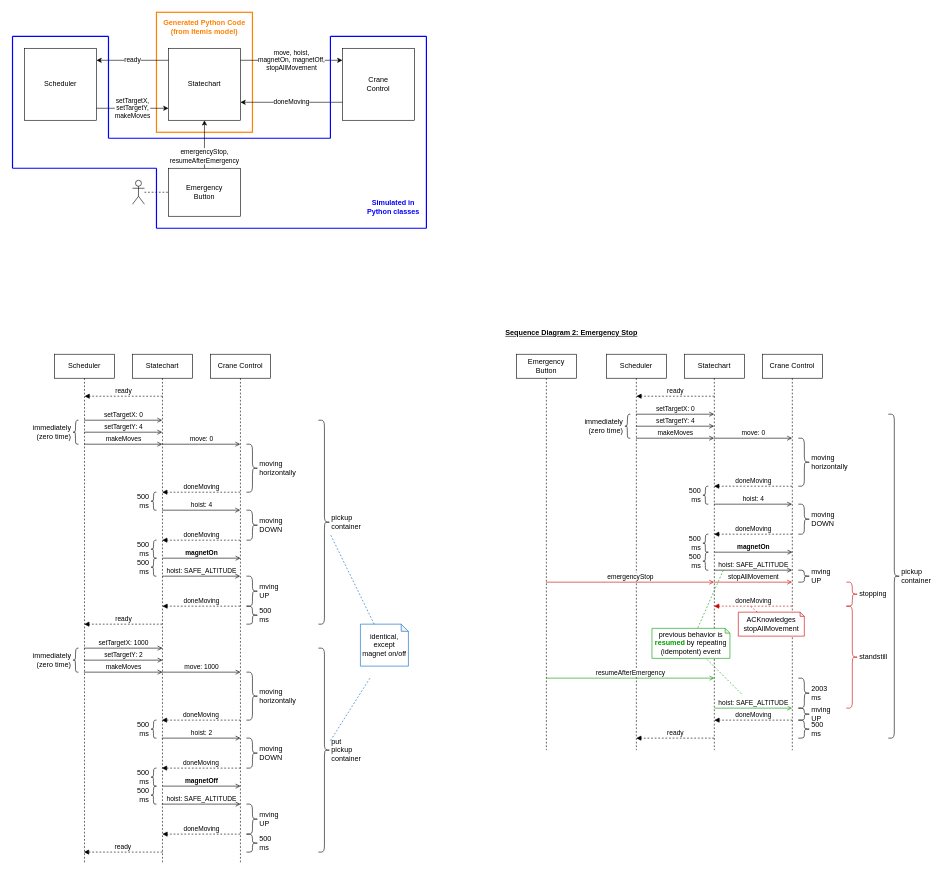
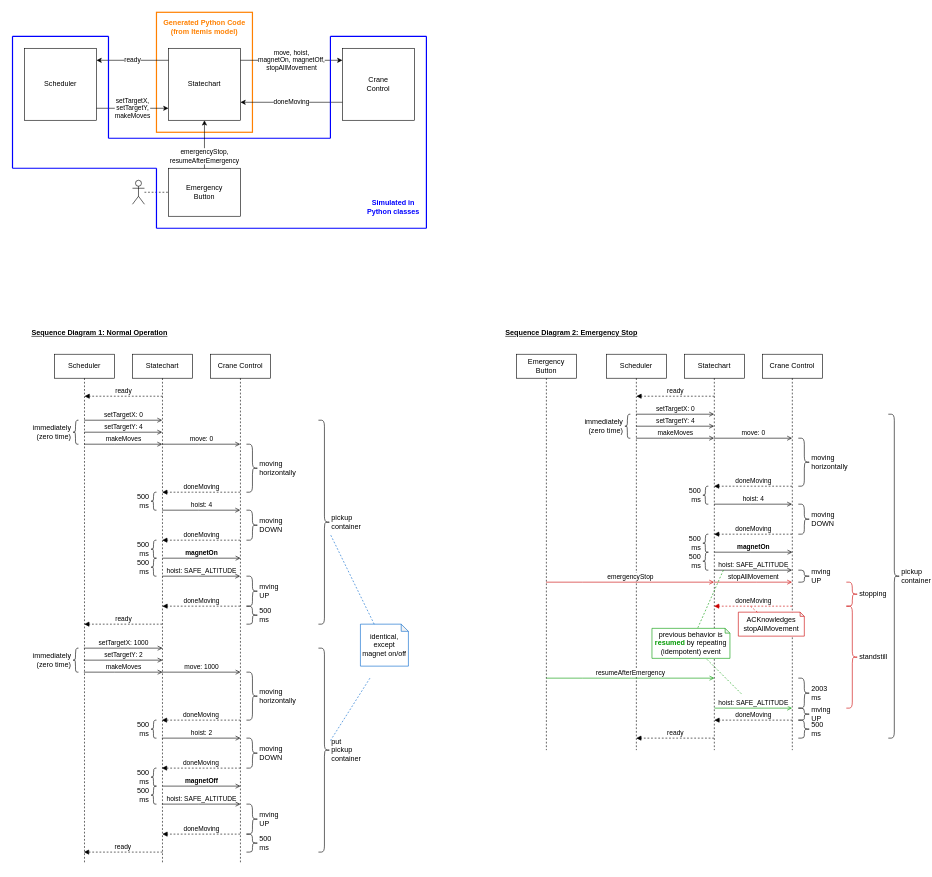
+ <mxCell id="67" value="Sequence Diagram 1: Normal Operation" style="text;html=1;align=left;verticalAlign=middle;whiteSpace=wrap;rounded=0;fontStyle=5" parent="1" vertex="1"><mxGeometry x="50" y="540" width="280" height="30" as="geometry" /></mxCell>
